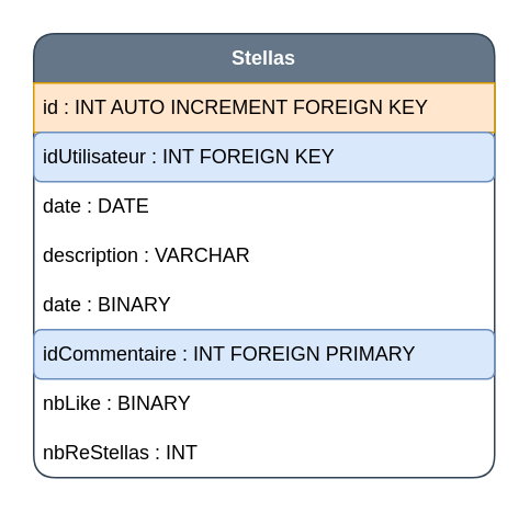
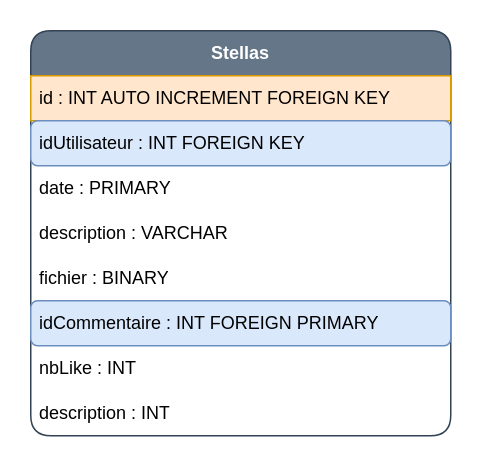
- <mxCell id="5" value="date : DATE" style="text;strokeColor=none;fillColor=none;align=left;verticalAlign=middle;spacingLeft=4;spacingRight=4;overflow=hidden;points=[[0,0.5],[1,0.5]];portConstraint=eastwest;rotatable=0;whiteSpace=wrap;html=1;rounded=1;" vertex="1" parent="2"><mxGeometry y="90" width="280" height="30" as="geometry" /></mxCell>
+ <mxCell id="5" value="date : PRIMARY" style="text;strokeColor=none;fillColor=none;align=left;verticalAlign=middle;spacingLeft=4;spacingRight=4;overflow=hidden;points=[[0,0.5],[1,0.5]];portConstraint=eastwest;rotatable=0;whiteSpace=wrap;html=1;rounded=1;" vertex="1" parent="2"><mxGeometry y="90" width="280" height="30" as="geometry" /></mxCell>
- <mxCell id="7" value="date : BINARY" style="text;strokeColor=none;fillColor=none;align=left;verticalAlign=middle;spacingLeft=4;spacingRight=4;overflow=hidden;points=[[0,0.5],[1,0.5]];portConstraint=eastwest;rotatable=0;whiteSpace=wrap;html=1;rounded=1;" vertex="1" parent="2"><mxGeometry y="150" width="280" height="30" as="geometry" /></mxCell>
+ <mxCell id="7" value="fichier : BINARY" style="text;strokeColor=none;fillColor=none;align=left;verticalAlign=middle;spacingLeft=4;spacingRight=4;overflow=hidden;points=[[0,0.5],[1,0.5]];portConstraint=eastwest;rotatable=0;whiteSpace=wrap;html=1;rounded=1;" vertex="1" parent="2"><mxGeometry y="150" width="280" height="30" as="geometry" /></mxCell>
- <mxCell id="9" value="nbLike : BINARY" style="text;strokeColor=none;fillColor=none;align=left;verticalAlign=middle;spacingLeft=4;spacingRight=4;overflow=hidden;points=[[0,0.5],[1,0.5]];portConstraint=eastwest;rotatable=0;whiteSpace=wrap;html=1;rounded=1;" vertex="1" parent="2"><mxGeometry y="210" width="280" height="30" as="geometry" /></mxCell>
+ <mxCell id="9" value="nbLike : INT" style="text;strokeColor=none;fillColor=none;align=left;verticalAlign=middle;spacingLeft=4;spacingRight=4;overflow=hidden;points=[[0,0.5],[1,0.5]];portConstraint=eastwest;rotatable=0;whiteSpace=wrap;html=1;rounded=1;" vertex="1" parent="2"><mxGeometry y="210" width="280" height="30" as="geometry" /></mxCell>
- <mxCell id="10" value="nbReStellas : INT" style="text;strokeColor=none;fillColor=none;align=left;verticalAlign=middle;spacingLeft=4;spacingRight=4;overflow=hidden;points=[[0,0.5],[1,0.5]];portConstraint=eastwest;rotatable=0;whiteSpace=wrap;html=1;rounded=1;" vertex="1" parent="2"><mxGeometry y="240" width="280" height="30" as="geometry" /></mxCell>
+ <mxCell id="10" value="description : INT" style="text;strokeColor=none;fillColor=none;align=left;verticalAlign=middle;spacingLeft=4;spacingRight=4;overflow=hidden;points=[[0,0.5],[1,0.5]];portConstraint=eastwest;rotatable=0;whiteSpace=wrap;html=1;rounded=1;" vertex="1" parent="2"><mxGeometry y="240" width="280" height="30" as="geometry" /></mxCell>
